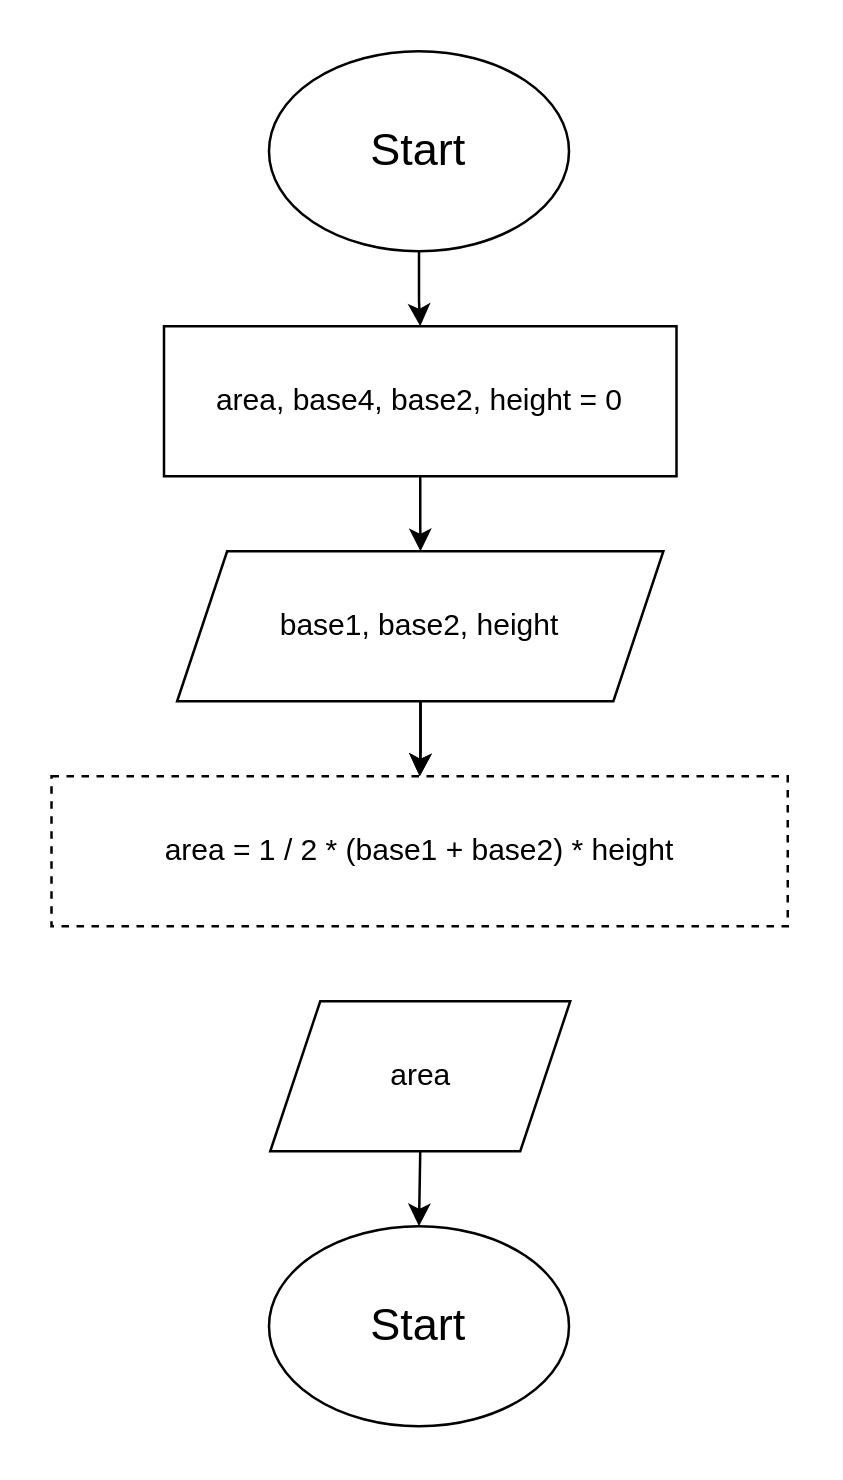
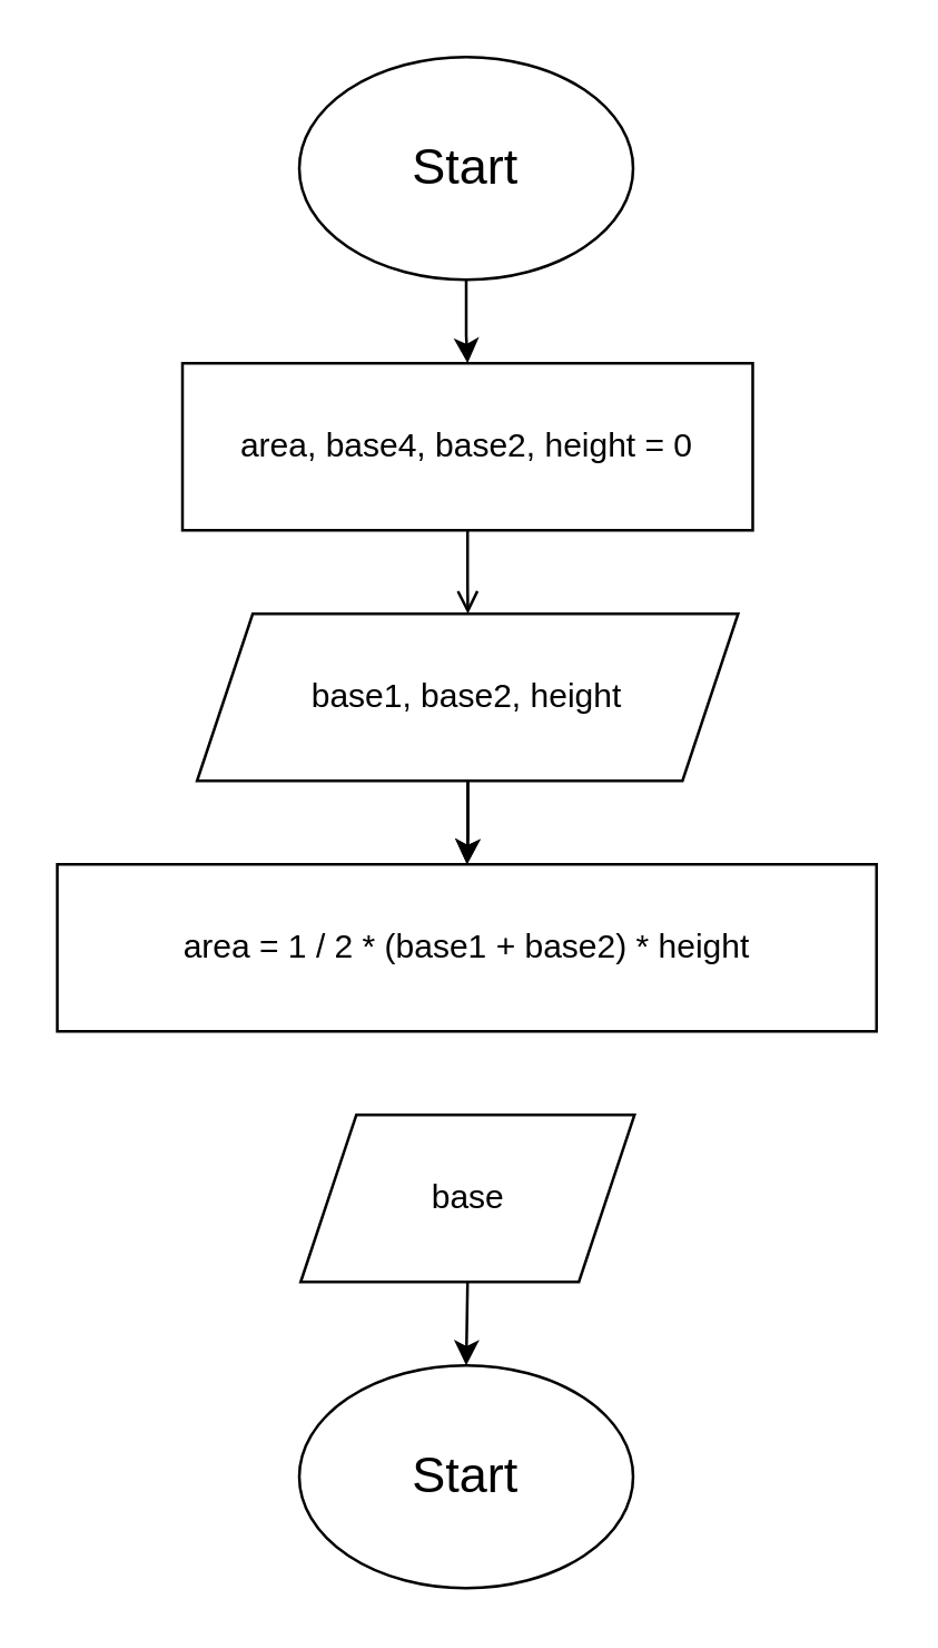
- <mxCell id="4" value="" style="edgeStyle=orthogonalEdgeStyle;rounded=0;orthogonalLoop=1;jettySize=auto;html=1;" edge="1" parent="1" source="5" target="8"><mxGeometry relative="1" as="geometry" /></mxCell>
+ <mxCell id="4" value="" style="edgeStyle=orthogonalEdgeStyle;rounded=0;orthogonalLoop=1;jettySize=auto;html=1;endArrow=open;" edge="1" parent="1" source="5" target="8"><mxGeometry relative="1" as="geometry" /></mxCell>
- <mxCell id="9" value="area = 1 / 2 * (base1 + base2) * height" style="whiteSpace=wrap;html=1;dashed=1;" vertex="1" parent="1"><mxGeometry x="20" y="310" width="294.5" height="60" as="geometry" /></mxCell>
+ <mxCell id="9" value="area = 1 / 2 * (base1 + base2) * height" style="whiteSpace=wrap;html=1;" vertex="1" parent="1"><mxGeometry x="20" y="310" width="294.5" height="60" as="geometry" /></mxCell>
- <mxCell id="11" value="area" style="shape=parallelogram;perimeter=parallelogramPerimeter;whiteSpace=wrap;html=1;fixedSize=1;" vertex="1" parent="1"><mxGeometry x="107.5" y="400" width="120" height="60" as="geometry" /></mxCell>
+ <mxCell id="11" value="base" style="shape=parallelogram;perimeter=parallelogramPerimeter;whiteSpace=wrap;html=1;fixedSize=1;" vertex="1" parent="1"><mxGeometry x="107.5" y="400" width="120" height="60" as="geometry" /></mxCell>
